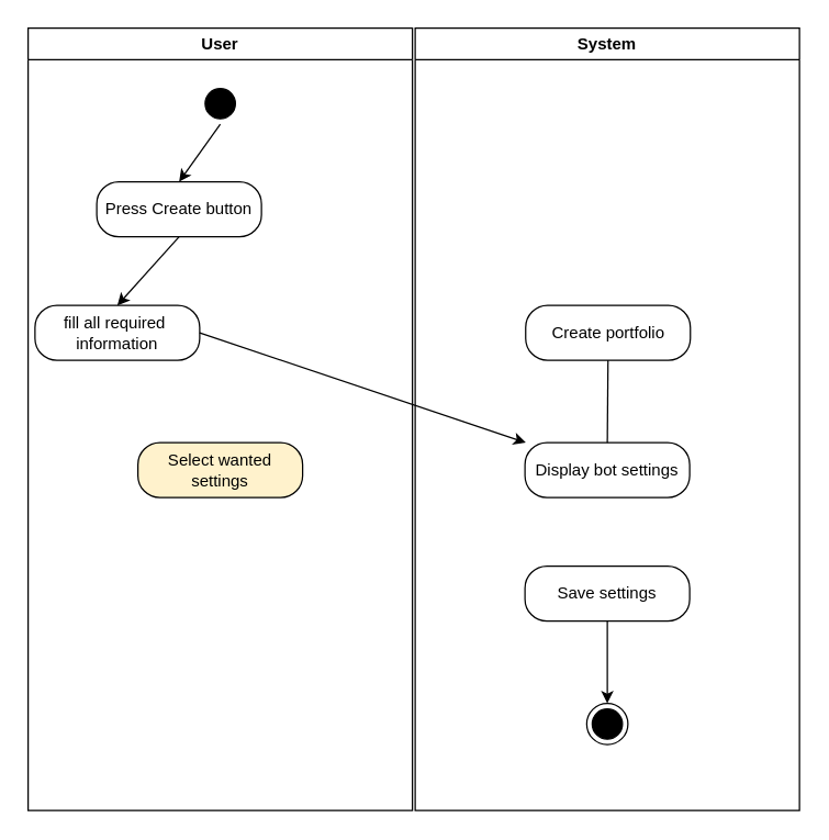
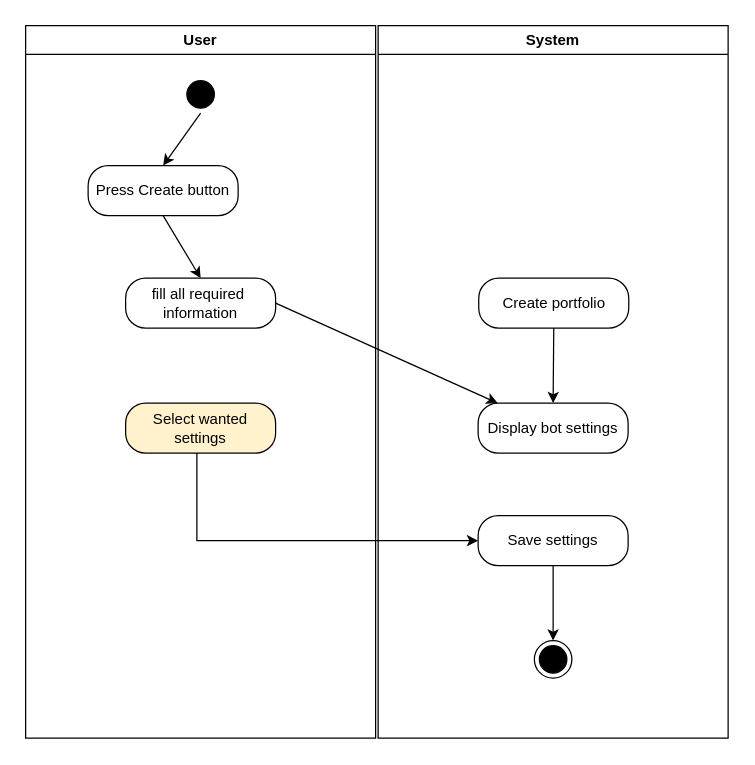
- <mxCell id="6" value="fill all required&amp;nbsp;&lt;div&gt;information&lt;/div&gt;" style="rounded=1;whiteSpace=wrap;html=1;arcSize=40;fontColor=#000000;fillColor=#FFFFFF;strokeColor=#000000;shadow=0;" vertex="1" parent="2"><mxGeometry x="5" y="202" width="120" height="40" as="geometry" /></mxCell>
+ <mxCell id="6" value="fill all required&amp;nbsp;&lt;div&gt;information&lt;/div&gt;" style="rounded=1;whiteSpace=wrap;html=1;arcSize=40;fontColor=#000000;fillColor=#FFFFFF;strokeColor=#000000;shadow=0;" vertex="1" parent="2"><mxGeometry x="80" y="202" width="120" height="40" as="geometry" /></mxCell>
- <mxCell id="13" value="" style="endArrow=none;html=1;rounded=0;entryX=0.5;entryY=0;entryDx=0;entryDy=0;exitX=0.5;exitY=1;exitDx=0;exitDy=0;" edge="1" parent="9" source="11" target="12"><mxGeometry width="50" height="50" relative="1" as="geometry"><mxPoint x="48" y="292" as="sourcePoint" /><mxPoint x="208" y="292" as="targetPoint" /></mxGeometry></mxCell>
+ <mxCell id="13" value="" style="endArrow=classic;html=1;rounded=0;entryX=0.5;entryY=0;entryDx=0;entryDy=0;exitX=0.5;exitY=1;exitDx=0;exitDy=0;" edge="1" parent="9" source="11" target="12"><mxGeometry width="50" height="50" relative="1" as="geometry"><mxPoint x="48" y="292" as="sourcePoint" /><mxPoint x="208" y="292" as="targetPoint" /></mxGeometry></mxCell>
+ <mxCell id="17" value="" style="endArrow=classic;html=1;rounded=0;exitX=0.475;exitY=0.999;exitDx=0;exitDy=0;entryX=0;entryY=0.5;entryDx=0;entryDy=0;exitPerimeter=0;" edge="1" parent="1" source="8" target="14"><mxGeometry width="50" height="50" relative="1" as="geometry"><mxPoint x="217" y="442" as="sourcePoint" /><mxPoint x="267" y="392" as="targetPoint" /><Array as="points"><mxPoint x="157" y="432" /></Array></mxGeometry></mxCell>
